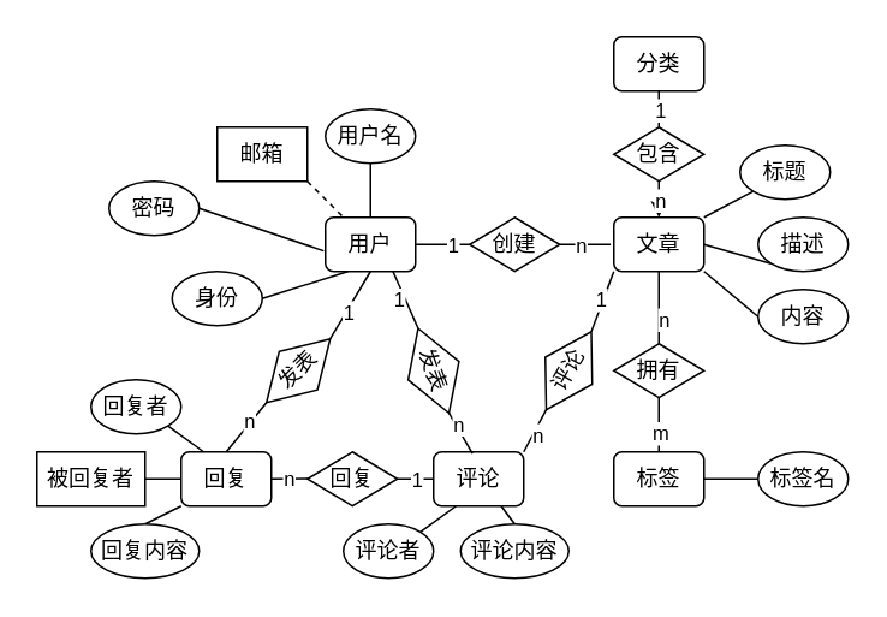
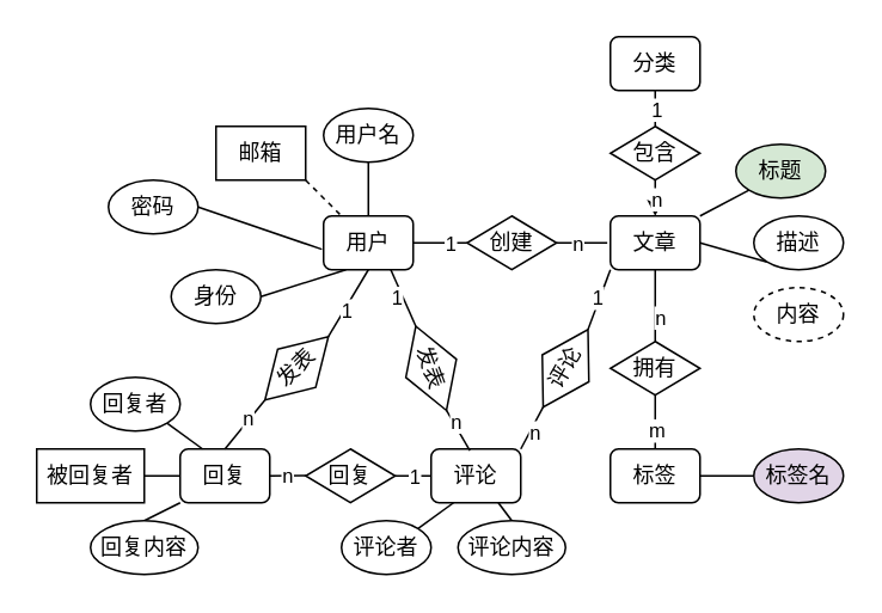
- <mxCell id="21" value="标题" style="ellipse;whiteSpace=wrap;html=1;" parent="1" vertex="1"><mxGeometry x="410" y="80" width="50" height="30" as="geometry" /></mxCell>
+ <mxCell id="21" value="标题" style="ellipse;whiteSpace=wrap;html=1;fillColor=#d5e8d4;" parent="1" vertex="1"><mxGeometry x="410" y="80" width="50" height="30" as="geometry" /></mxCell>
- <mxCell id="24" style="edgeStyle=none;html=1;exitX=0;exitY=0.5;exitDx=0;exitDy=0;entryX=1;entryY=1;entryDx=0;entryDy=0;endArrow=none;endFill=0;" parent="1" source="25" target="19" edge="1"><mxGeometry relative="1" as="geometry" /></mxCell>
- <mxCell id="25" value="内容" style="ellipse;whiteSpace=wrap;html=1;" parent="1" vertex="1"><mxGeometry x="420" y="160" width="50" height="30" as="geometry" /></mxCell>
+ <mxCell id="25" value="内容" style="ellipse;whiteSpace=wrap;html=1;dashed=1;" parent="1" vertex="1"><mxGeometry x="420" y="160" width="50" height="30" as="geometry" /></mxCell>
- <mxCell id="31" value="标签名" style="ellipse;whiteSpace=wrap;html=1;" parent="1" vertex="1"><mxGeometry x="420" y="250" width="50" height="30" as="geometry" /></mxCell>
+ <mxCell id="31" value="标签名" style="ellipse;whiteSpace=wrap;html=1;fillColor=#e1d5e7;" parent="1" vertex="1"><mxGeometry x="420" y="250" width="50" height="30" as="geometry" /></mxCell>
